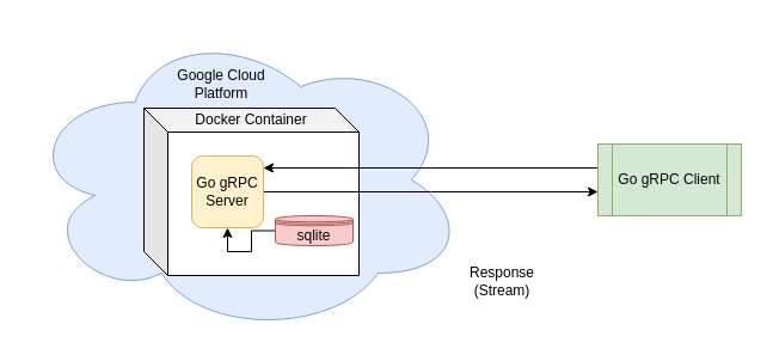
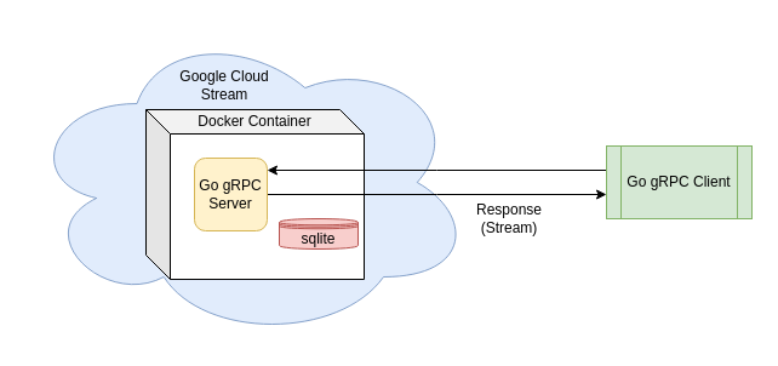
- <mxCell id="11" value="Google Cloud Platform" style="text;html=1;strokeColor=none;fillColor=none;align=center;verticalAlign=middle;whiteSpace=wrap;rounded=0;" vertex="1" parent="1"><mxGeometry x="140" y="60" width="90" height="20" as="geometry" /></mxCell>
+ <mxCell id="11" value="Google Cloud Stream" style="text;html=1;strokeColor=none;fillColor=none;align=center;verticalAlign=middle;whiteSpace=wrap;rounded=0;" vertex="1" parent="1"><mxGeometry x="140" y="60" width="90" height="20" as="geometry" /></mxCell>
- <mxCell id="4" style="edgeStyle=orthogonalEdgeStyle;rounded=0;orthogonalLoop=1;jettySize=auto;html=1;entryX=0.5;entryY=1;entryDx=0;entryDy=0;" edge="1" parent="1" source="5" target="9"><mxGeometry relative="1" as="geometry" /></mxCell>
- <mxCell id="12" value="Response (Stream)" style="text;html=1;strokeColor=none;fillColor=none;align=center;verticalAlign=middle;whiteSpace=wrap;rounded=0;" vertex="1" parent="1"><mxGeometry x="400" y="225" width="40" height="20" as="geometry" /></mxCell>
+ <mxCell id="12" value="Response (Stream)" style="text;html=1;strokeColor=none;fillColor=none;align=center;verticalAlign=middle;whiteSpace=wrap;rounded=0;" vertex="1" parent="1"><mxGeometry x="400" y="170" width="40" height="20" as="geometry" /></mxCell>
